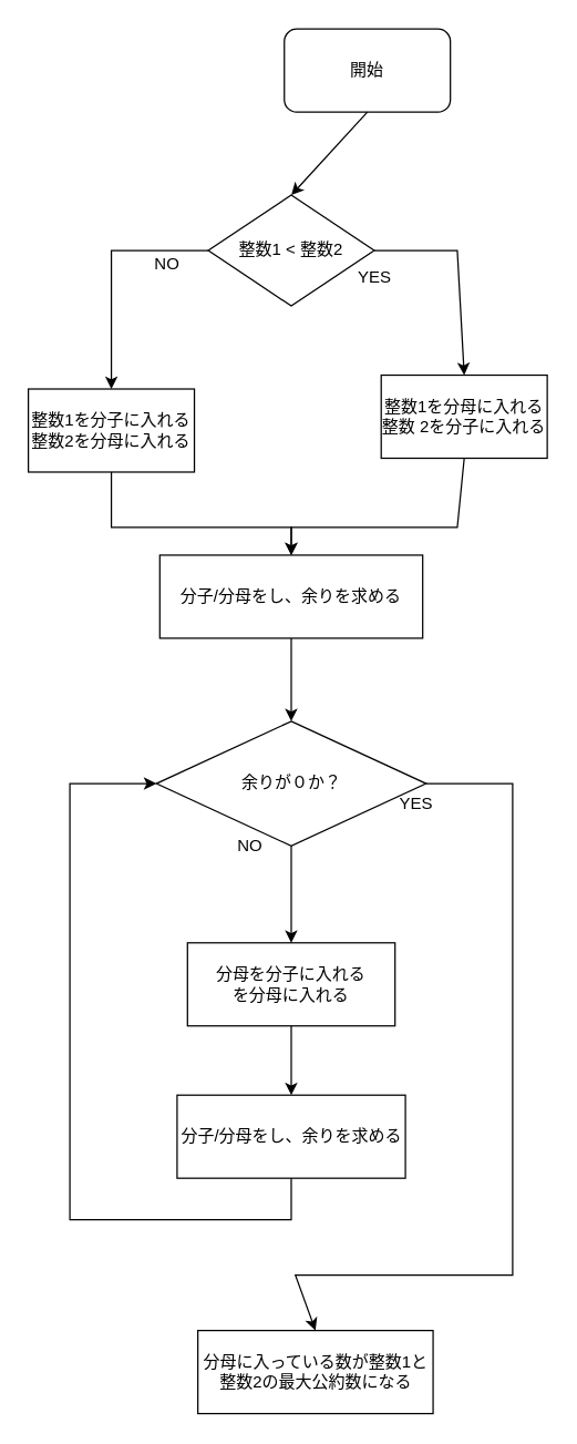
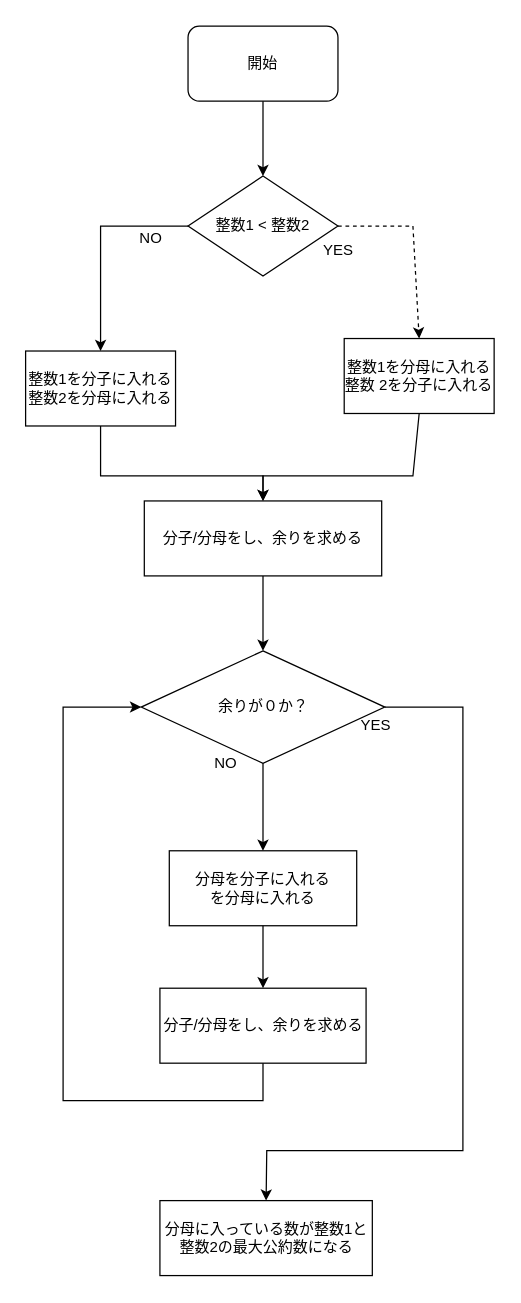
- <mxCell id="2" value="開始" style="rounded=1;whiteSpace=wrap;html=1;" vertex="1" parent="1"><mxGeometry x="205" y="20" width="120" height="60" as="geometry" /></mxCell>
+ <mxCell id="2" value="開始" style="rounded=1;whiteSpace=wrap;html=1;" vertex="1" parent="1"><mxGeometry x="150" y="20" width="120" height="60" as="geometry" /></mxCell>
- <mxCell id="9" value="" style="endArrow=classic;html=1;rounded=0;exitX=1;exitY=0.5;exitDx=0;exitDy=0;entryX=0.5;entryY=0;entryDx=0;entryDy=0;" edge="1" parent="1" source="3" target="6"><mxGeometry width="50" height="50" relative="1" as="geometry"><mxPoint x="190" y="370" as="sourcePoint" /><mxPoint x="240" y="320" as="targetPoint" /><Array as="points"><mxPoint x="330" y="180" /></Array></mxGeometry></mxCell>
+ <mxCell id="9" value="" style="endArrow=classic;html=1;rounded=0;exitX=1;exitY=0.5;exitDx=0;exitDy=0;entryX=0.5;entryY=0;entryDx=0;entryDy=0;dashed=1;" edge="1" parent="1" source="3" target="6"><mxGeometry width="50" height="50" relative="1" as="geometry"><mxPoint x="190" y="370" as="sourcePoint" /><mxPoint x="240" y="320" as="targetPoint" /><Array as="points"><mxPoint x="330" y="180" /></Array></mxGeometry></mxCell>
- <mxCell id="22" value="分母に入っている数が整数1と整数2の最大公約数になる" style="rounded=0;whiteSpace=wrap;html=1;" vertex="1" parent="1"><mxGeometry x="142.5" y="960" width="170" height="60" as="geometry" /></mxCell>
+ <mxCell id="22" value="分母に入っている数が整数1と整数2の最大公約数になる" style="rounded=0;whiteSpace=wrap;html=1;" vertex="1" parent="1"><mxGeometry x="127.5" y="960" width="170" height="60" as="geometry" /></mxCell>
